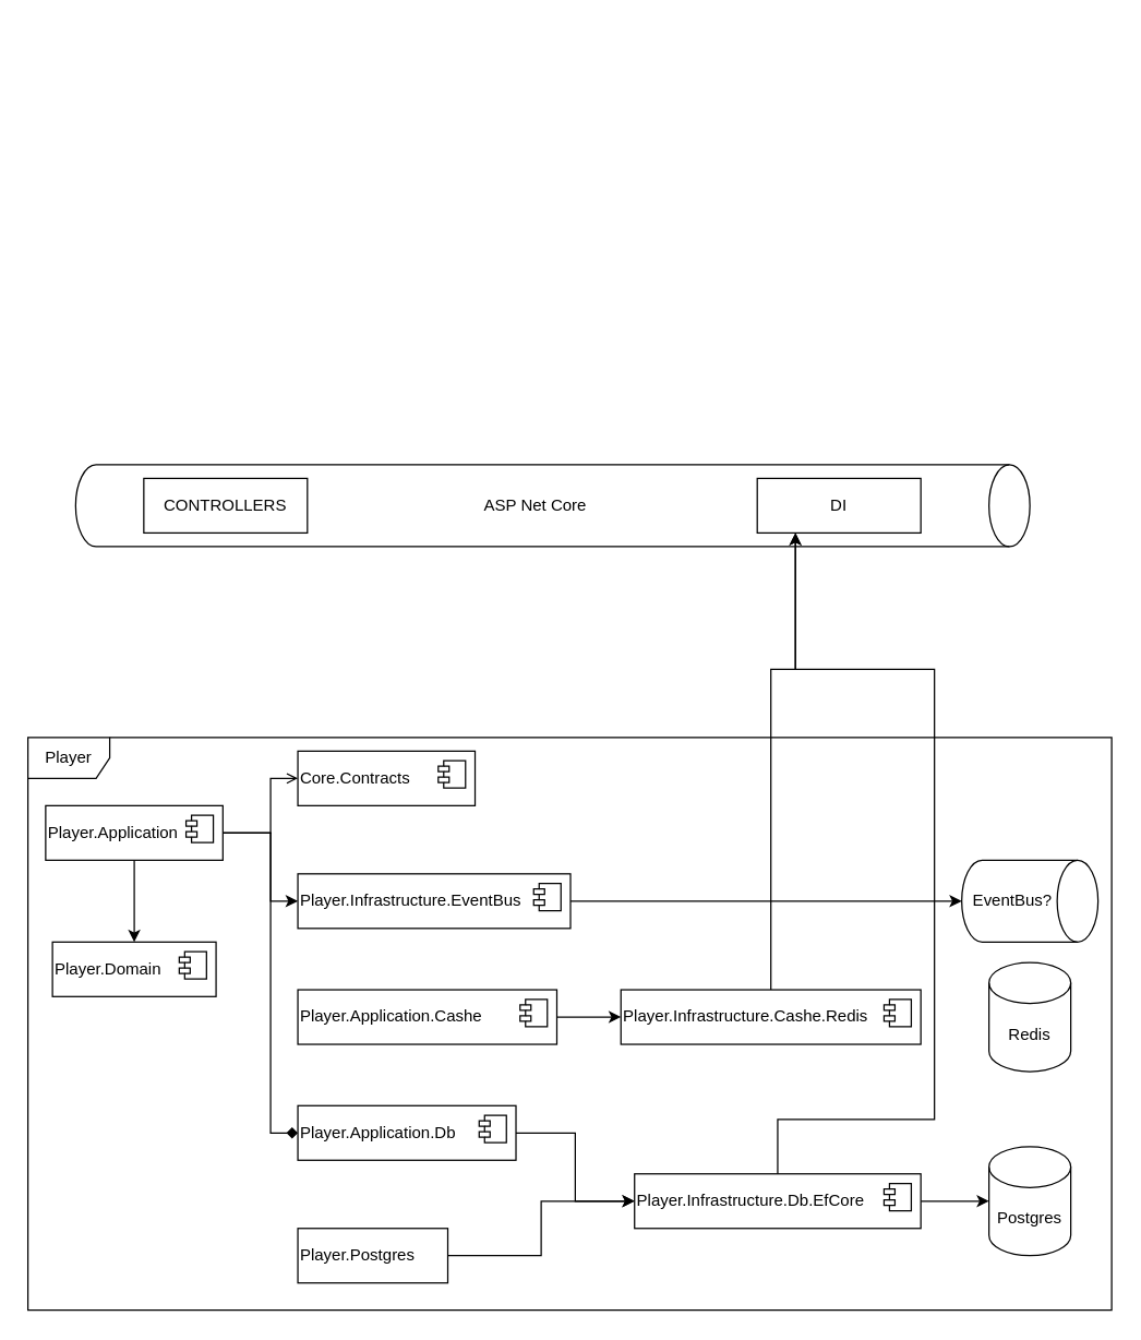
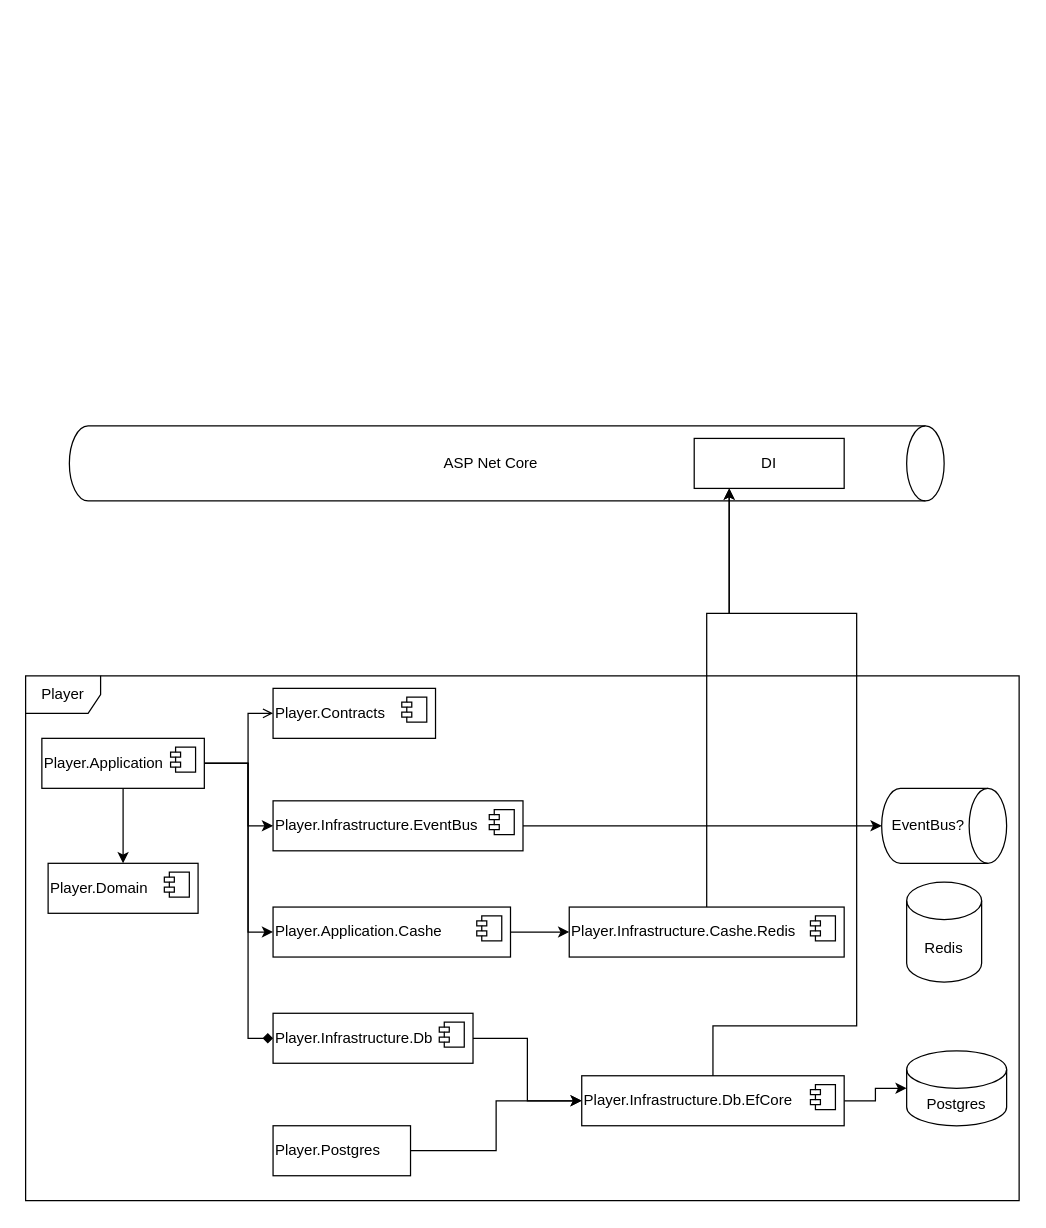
- <mxCell id="36" value="CONTROLLERS" style="rounded=0;whiteSpace=wrap;html=1;align=center;" parent="33" vertex="1"><mxGeometry x="50" y="10" width="120" height="40" as="geometry" /></mxCell>
- <mxCell id="26" value="Core.Contracts" style="html=1;dropTarget=0;align=left;" parent="1" vertex="1"><mxGeometry x="218" y="550" width="130" height="40" as="geometry" /></mxCell>
+ <mxCell id="26" value="Player.Contracts" style="html=1;dropTarget=0;align=left;" parent="1" vertex="1"><mxGeometry x="218" y="550" width="130" height="40" as="geometry" /></mxCell>
+ <mxCell id="7" style="edgeStyle=orthogonalEdgeStyle;rounded=0;orthogonalLoop=1;jettySize=auto;html=1;entryX=0;entryY=0.5;entryDx=0;entryDy=0;" parent="1" source="11" target="17" edge="1"><mxGeometry relative="1" as="geometry"><Array as="points"><mxPoint x="198" y="610" /><mxPoint x="198" y="745" /></Array></mxGeometry></mxCell>
- <mxCell id="20" value="Player.Application.Db" style="html=1;dropTarget=0;align=left;" parent="1" vertex="1"><mxGeometry x="218" y="810" width="160" height="40" as="geometry" /></mxCell>
+ <mxCell id="20" value="Player.Infrastructure.Db" style="html=1;dropTarget=0;align=left;" parent="1" vertex="1"><mxGeometry x="218" y="810" width="160" height="40" as="geometry" /></mxCell>
- <mxCell id="3" value="Postgres" style="shape=cylinder3;whiteSpace=wrap;html=1;boundedLbl=1;backgroundOutline=1;size=15;" parent="1" vertex="1"><mxGeometry x="725" y="840" width="60" height="80" as="geometry" /></mxCell>
+ <mxCell id="3" value="Postgres" style="shape=cylinder3;whiteSpace=wrap;html=1;boundedLbl=1;backgroundOutline=1;size=15;" parent="1" vertex="1"><mxGeometry x="725" y="840" width="80" height="60" as="geometry" /></mxCell>
